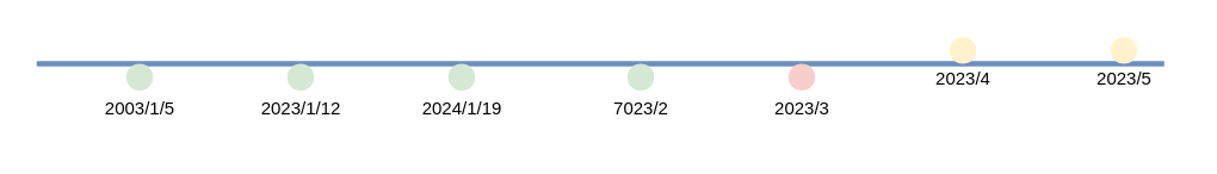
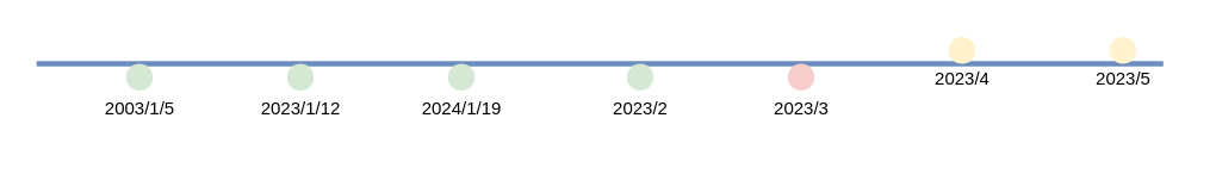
- <mxCell id="13" value="&lt;font style=&quot;font-size: 10px;&quot;&gt;7023/2&lt;br&gt;&lt;/font&gt;" style="text;html=1;strokeColor=none;fillColor=none;align=center;verticalAlign=middle;whiteSpace=wrap;rounded=0;" vertex="1" parent="1"><mxGeometry x="327.5" y="45" width="60" height="30" as="geometry" /></mxCell>
+ <mxCell id="13" value="&lt;font style=&quot;font-size: 10px;&quot;&gt;2023/2&lt;br&gt;&lt;/font&gt;" style="text;html=1;strokeColor=none;fillColor=none;align=center;verticalAlign=middle;whiteSpace=wrap;rounded=0;" vertex="1" parent="1"><mxGeometry x="327.5" y="45" width="60" height="30" as="geometry" /></mxCell>
